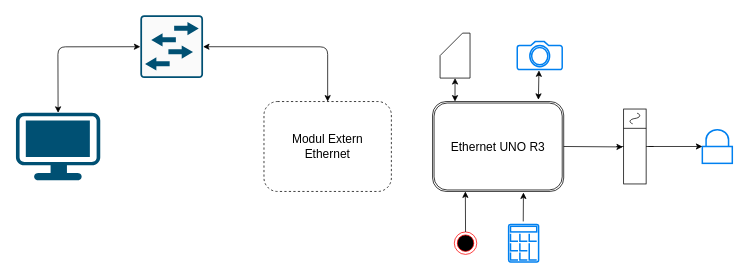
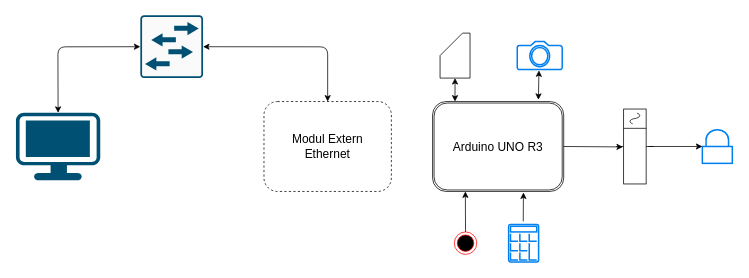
- <mxCell id="4" value="&lt;font style=&quot;font-size: 16px&quot;&gt;Ethernet UNO R3&lt;/font&gt;" style="shape=ext;double=1;rounded=1;whiteSpace=wrap;html=1;" vertex="1" parent="1"><mxGeometry x="576" y="135" width="175" height="120" as="geometry" /></mxCell>
+ <mxCell id="4" value="&lt;font style=&quot;font-size: 16px&quot;&gt;Arduino UNO R3&lt;/font&gt;" style="shape=ext;double=1;rounded=1;whiteSpace=wrap;html=1;" vertex="1" parent="1"><mxGeometry x="576" y="135" width="175" height="120" as="geometry" /></mxCell>
